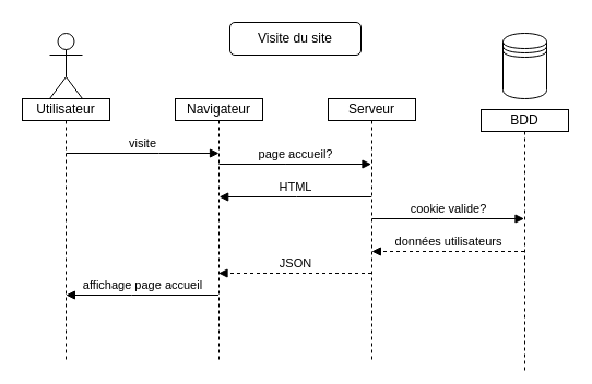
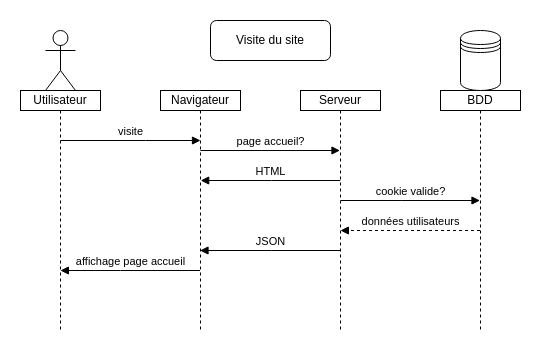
- <mxCell id="9" value="Visite du site" style="rounded=1;whiteSpace=wrap;html=1;" vertex="1" parent="1"><mxGeometry x="210" y="20" width="120" height="30" as="geometry" /></mxCell>
+ <mxCell id="9" value="Visite du site" style="rounded=1;whiteSpace=wrap;html=1;" vertex="1" parent="1"><mxGeometry x="210" y="20" width="120" height="40" as="geometry" /></mxCell>
- <mxCell id="8" value="BDD" style="shape=umlLifeline;perimeter=lifelinePerimeter;whiteSpace=wrap;html=1;container=0;dropTarget=0;collapsible=0;recursiveResize=0;outlineConnect=0;portConstraint=eastwest;newEdgeStyle={&quot;edgeStyle&quot;:&quot;elbowEdgeStyle&quot;,&quot;elbow&quot;:&quot;vertical&quot;,&quot;curved&quot;:0,&quot;rounded&quot;:0};size=20;" vertex="1" parent="1"><mxGeometry x="440" y="100" width="80" height="240" as="geometry" /></mxCell>
+ <mxCell id="8" value="BDD" style="shape=umlLifeline;perimeter=lifelinePerimeter;whiteSpace=wrap;html=1;container=0;dropTarget=0;collapsible=0;recursiveResize=0;outlineConnect=0;portConstraint=eastwest;newEdgeStyle={&quot;edgeStyle&quot;:&quot;elbowEdgeStyle&quot;,&quot;elbow&quot;:&quot;vertical&quot;,&quot;curved&quot;:0,&quot;rounded&quot;:0};size=20;" vertex="1" parent="1"><mxGeometry x="440" y="90" width="80" height="240" as="geometry" /></mxCell>
- <mxCell id="14" value="JSON" style="html=1;verticalAlign=bottom;endArrow=block;edgeStyle=elbowEdgeStyle;elbow=vertical;curved=0;rounded=0;dashed=1;" edge="1" parent="1" source="7" target="2"><mxGeometry relative="1" as="geometry"><mxPoint x="320" y="250" as="sourcePoint" /><Array as="points"><mxPoint x="270.81" y="250" /></Array><mxPoint x="210.005" y="250" as="targetPoint" /></mxGeometry></mxCell>
+ <mxCell id="14" value="JSON" style="html=1;verticalAlign=bottom;endArrow=block;edgeStyle=elbowEdgeStyle;elbow=vertical;curved=0;rounded=0;dashed=0;" edge="1" parent="1" source="7" target="2"><mxGeometry relative="1" as="geometry"><mxPoint x="320" y="250" as="sourcePoint" /><Array as="points"><mxPoint x="270.81" y="250" /></Array><mxPoint x="210.005" y="250" as="targetPoint" /></mxGeometry></mxCell>
